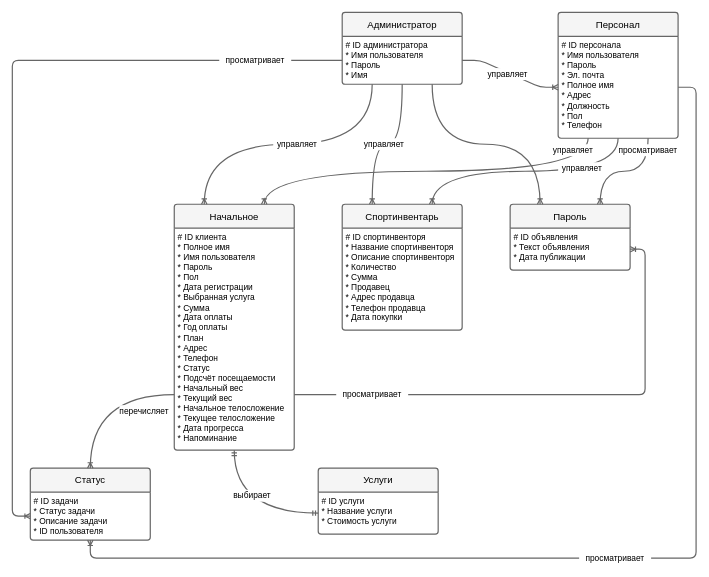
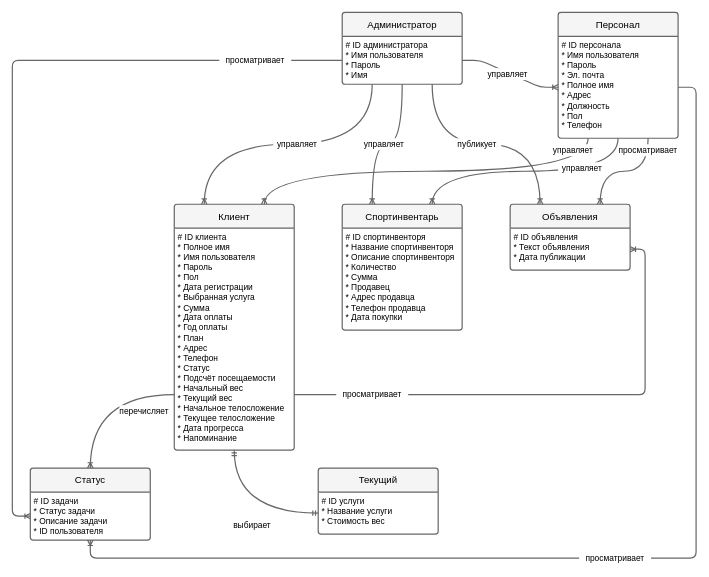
+ <mxCell id="39" value="&lt;span style=&quot;background-color: rgb(255, 255, 255);&quot;&gt;публикует&lt;/span&gt;" style="text;html=1;strokeColor=none;fillColor=default;align=center;verticalAlign=middle;whiteSpace=wrap;rounded=0;fontSize=14;movable=1;resizable=1;rotatable=1;deletable=1;editable=1;locked=0;connectable=1;" parent="2" vertex="1"><mxGeometry x="735" y="210" width="80" height="20" as="geometry" /></mxCell>
- <mxCell id="9" value="&lt;span style=&quot;font-size: 16px;&quot;&gt;Начальное&lt;/span&gt;" style="swimlane;childLayout=stackLayout;horizontal=1;startSize=40;horizontalStack=0;rounded=1;fontSize=14;fontStyle=0;strokeWidth=2;resizeParent=0;resizeLast=1;shadow=0;dashed=0;align=center;arcSize=4;whiteSpace=wrap;html=1;fillColor=#f5f5f5;fontColor=#000000;strokeColor=#666666;movable=1;resizable=1;rotatable=1;deletable=1;editable=1;locked=0;connectable=1;" parent="2" vertex="1"><mxGeometry x="270" y="320" width="200" height="410" as="geometry" /></mxCell>
+ <mxCell id="9" value="&lt;span style=&quot;font-size: 16px;&quot;&gt;Клиент&lt;/span&gt;" style="swimlane;childLayout=stackLayout;horizontal=1;startSize=40;horizontalStack=0;rounded=1;fontSize=14;fontStyle=0;strokeWidth=2;resizeParent=0;resizeLast=1;shadow=0;dashed=0;align=center;arcSize=4;whiteSpace=wrap;html=1;fillColor=#f5f5f5;fontColor=#000000;strokeColor=#666666;movable=1;resizable=1;rotatable=1;deletable=1;editable=1;locked=0;connectable=1;" parent="2" vertex="1"><mxGeometry x="270" y="320" width="200" height="410" as="geometry" /></mxCell>
- <mxCell id="15" value="&lt;span style=&quot;font-size: 16px;&quot;&gt;Пароль&lt;/span&gt;" style="swimlane;childLayout=stackLayout;horizontal=1;startSize=40;horizontalStack=0;rounded=1;fontSize=14;fontStyle=0;strokeWidth=2;resizeParent=0;resizeLast=1;shadow=0;dashed=0;align=center;arcSize=4;whiteSpace=wrap;html=1;fillColor=#f5f5f5;fontColor=#000000;strokeColor=#666666;movable=1;resizable=1;rotatable=1;deletable=1;editable=1;locked=0;connectable=1;" parent="2" vertex="1"><mxGeometry x="830" y="320" width="200" height="110" as="geometry" /></mxCell>
+ <mxCell id="15" value="&lt;span style=&quot;font-size: 16px;&quot;&gt;Объявления&lt;/span&gt;" style="swimlane;childLayout=stackLayout;horizontal=1;startSize=40;horizontalStack=0;rounded=1;fontSize=14;fontStyle=0;strokeWidth=2;resizeParent=0;resizeLast=1;shadow=0;dashed=0;align=center;arcSize=4;whiteSpace=wrap;html=1;fillColor=#f5f5f5;fontColor=#000000;strokeColor=#666666;movable=1;resizable=1;rotatable=1;deletable=1;editable=1;locked=0;connectable=1;" parent="2" vertex="1"><mxGeometry x="830" y="320" width="200" height="110" as="geometry" /></mxCell>
- <mxCell id="26" value="&lt;span style=&quot;font-size: 16px;&quot;&gt;Услуги&lt;/span&gt;" style="swimlane;childLayout=stackLayout;horizontal=1;startSize=40;horizontalStack=0;rounded=1;fontSize=14;fontStyle=0;strokeWidth=2;resizeParent=0;resizeLast=1;shadow=0;dashed=0;align=center;arcSize=4;whiteSpace=wrap;html=1;fillColor=#f5f5f5;fontColor=#000000;strokeColor=#666666;movable=1;resizable=1;rotatable=1;deletable=1;editable=1;locked=0;connectable=1;" parent="2" vertex="1"><mxGeometry x="510" y="760" width="200" height="110" as="geometry" /></mxCell>
+ <mxCell id="26" value="&lt;span style=&quot;font-size: 16px;&quot;&gt;Текущий&lt;/span&gt;" style="swimlane;childLayout=stackLayout;horizontal=1;startSize=40;horizontalStack=0;rounded=1;fontSize=14;fontStyle=0;strokeWidth=2;resizeParent=0;resizeLast=1;shadow=0;dashed=0;align=center;arcSize=4;whiteSpace=wrap;html=1;fillColor=#f5f5f5;fontColor=#000000;strokeColor=#666666;movable=1;resizable=1;rotatable=1;deletable=1;editable=1;locked=0;connectable=1;" parent="2" vertex="1"><mxGeometry x="510" y="760" width="200" height="110" as="geometry" /></mxCell>
- <mxCell id="48" value="&lt;span style=&quot;background-color: rgb(255, 255, 255);&quot;&gt;выбирает&lt;/span&gt;" style="text;html=1;strokeColor=none;fillColor=default;align=center;verticalAlign=middle;whiteSpace=wrap;rounded=0;fontSize=14;movable=1;resizable=1;rotatable=1;deletable=1;editable=1;locked=0;connectable=1;" parent="2" vertex="1"><mxGeometry x="360" y="796" width="80" height="20" as="geometry" /></mxCell>
+ <mxCell id="48" value="&lt;span style=&quot;background-color: rgb(255, 255, 255);&quot;&gt;выбирает&lt;/span&gt;" style="text;html=1;strokeColor=none;fillColor=default;align=center;verticalAlign=middle;whiteSpace=wrap;rounded=0;fontSize=14;movable=1;resizable=1;rotatable=1;deletable=1;editable=1;locked=0;connectable=1;" parent="2" vertex="1"><mxGeometry x="360" y="846" width="80" height="20" as="geometry" /></mxCell>
- <mxCell id="27" value="&lt;font style=&quot;font-size: 14px;&quot;&gt;# ID услуги&lt;br&gt;* Название услуги&lt;br&gt;* Стоимость услуги&lt;br&gt;&lt;/font&gt;" style="align=left;strokeColor=none;fillColor=none;spacingLeft=4;fontSize=12;verticalAlign=top;resizable=1;rotatable=1;part=1;html=1;movable=1;deletable=1;editable=1;locked=0;connectable=1;" parent="26" vertex="1"><mxGeometry y="40" width="200" height="70" as="geometry" /></mxCell>
+ <mxCell id="27" value="&lt;font style=&quot;font-size: 14px;&quot;&gt;# ID услуги&lt;br&gt;* Название услуги&lt;br&gt;* Стоимость вес&lt;br&gt;&lt;/font&gt;" style="align=left;strokeColor=none;fillColor=none;spacingLeft=4;fontSize=12;verticalAlign=top;resizable=1;rotatable=1;part=1;html=1;movable=1;deletable=1;editable=1;locked=0;connectable=1;" parent="26" vertex="1"><mxGeometry y="40" width="200" height="70" as="geometry" /></mxCell>
